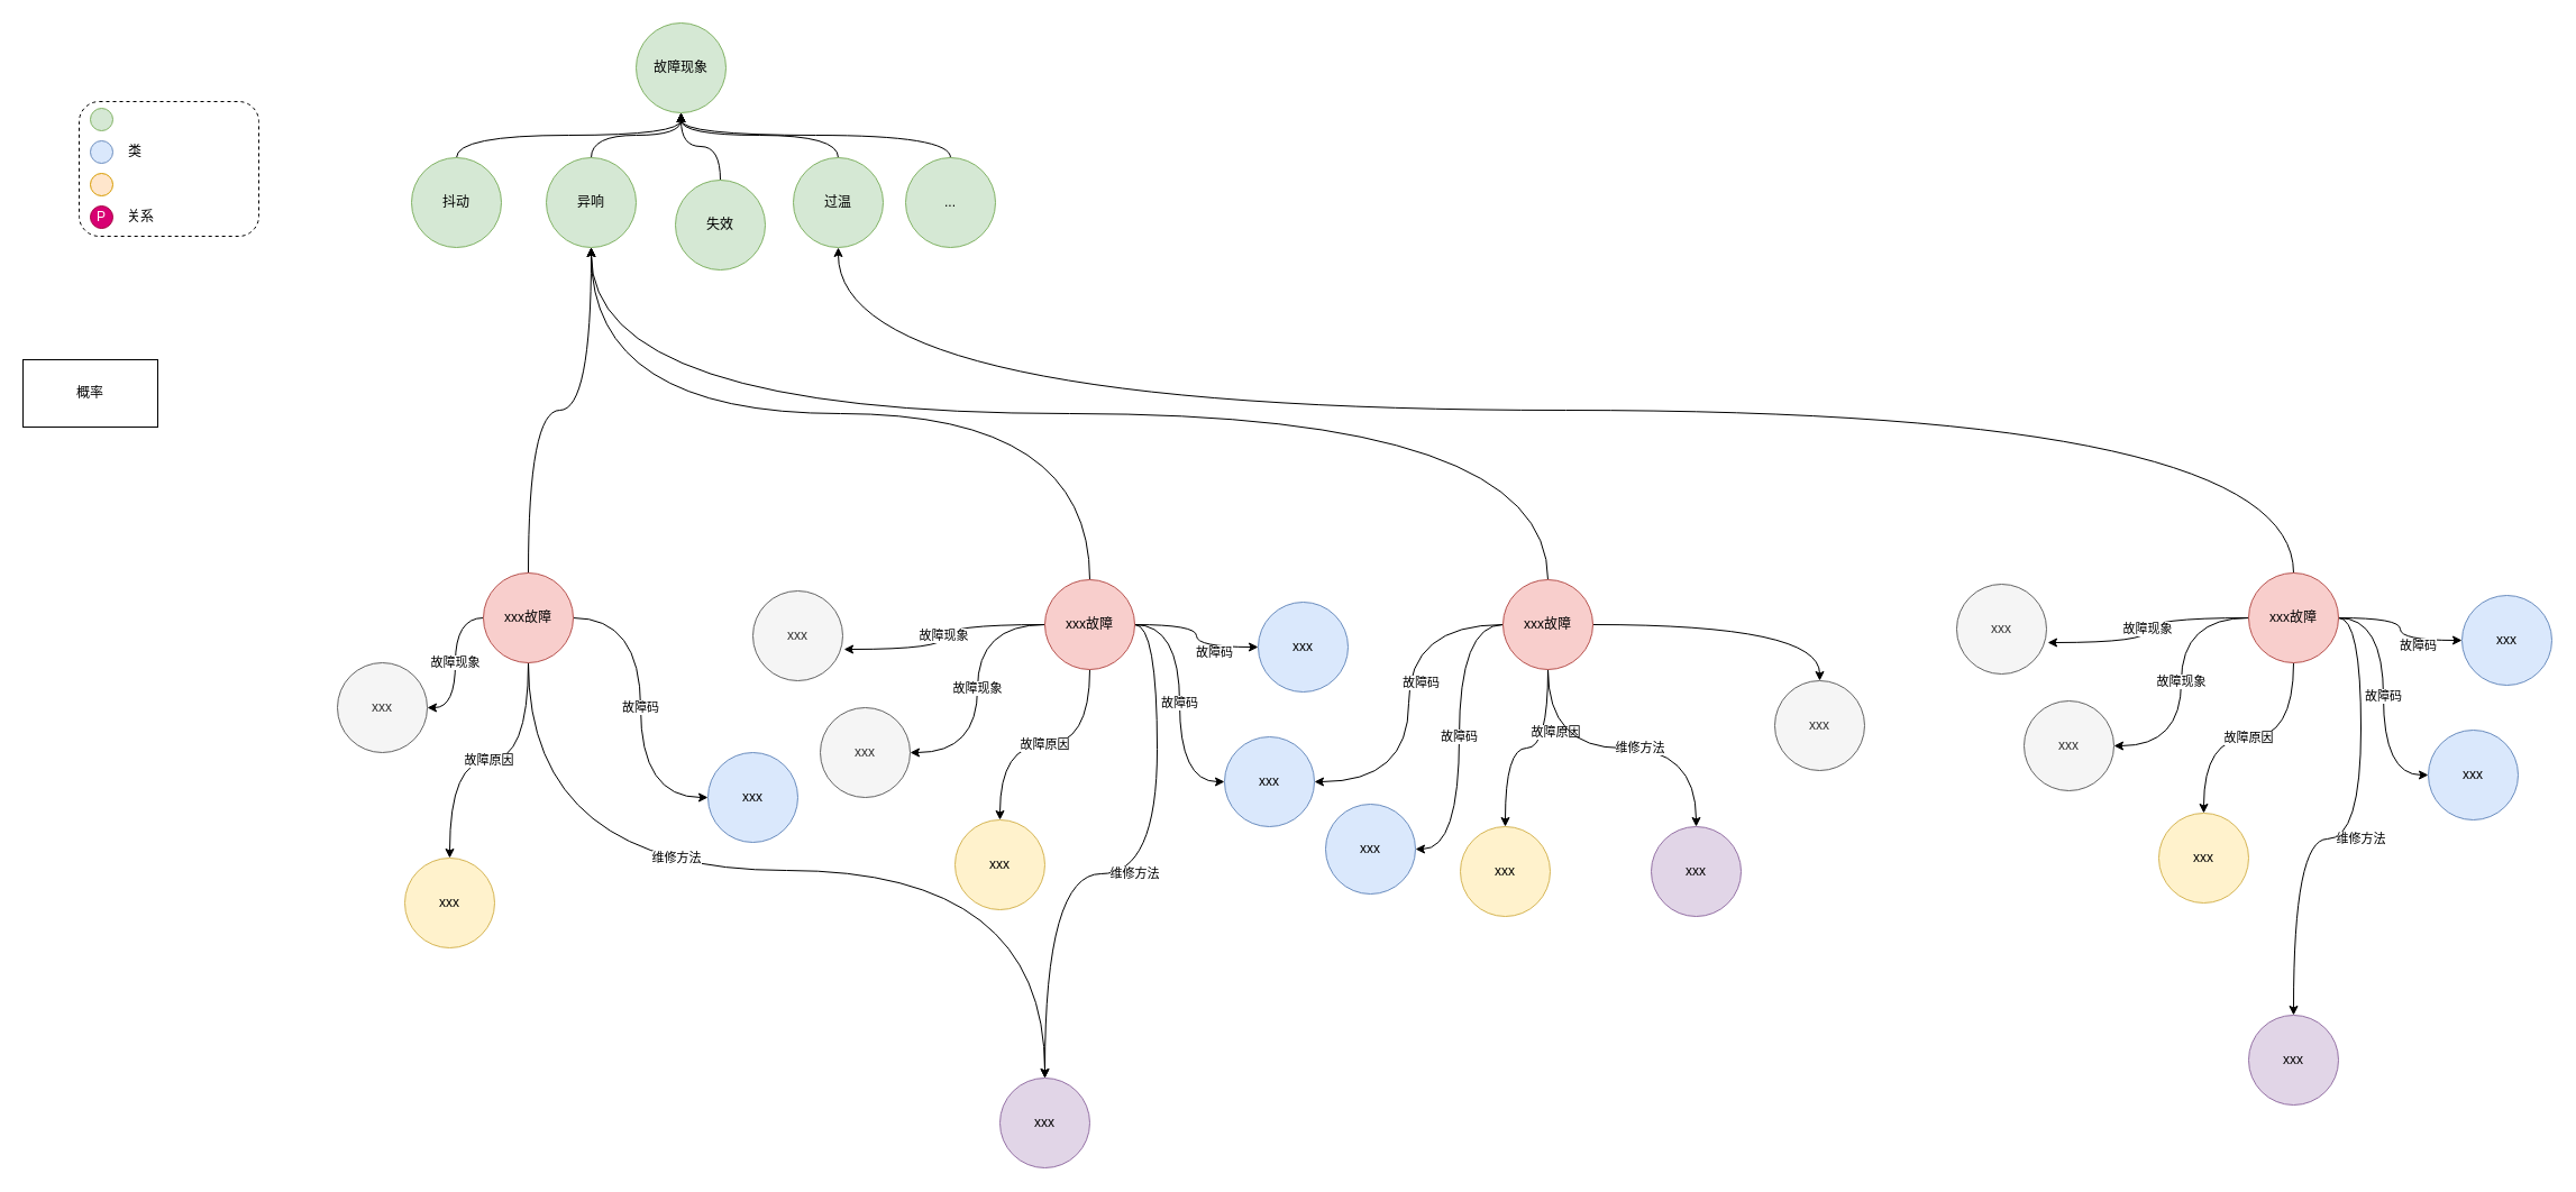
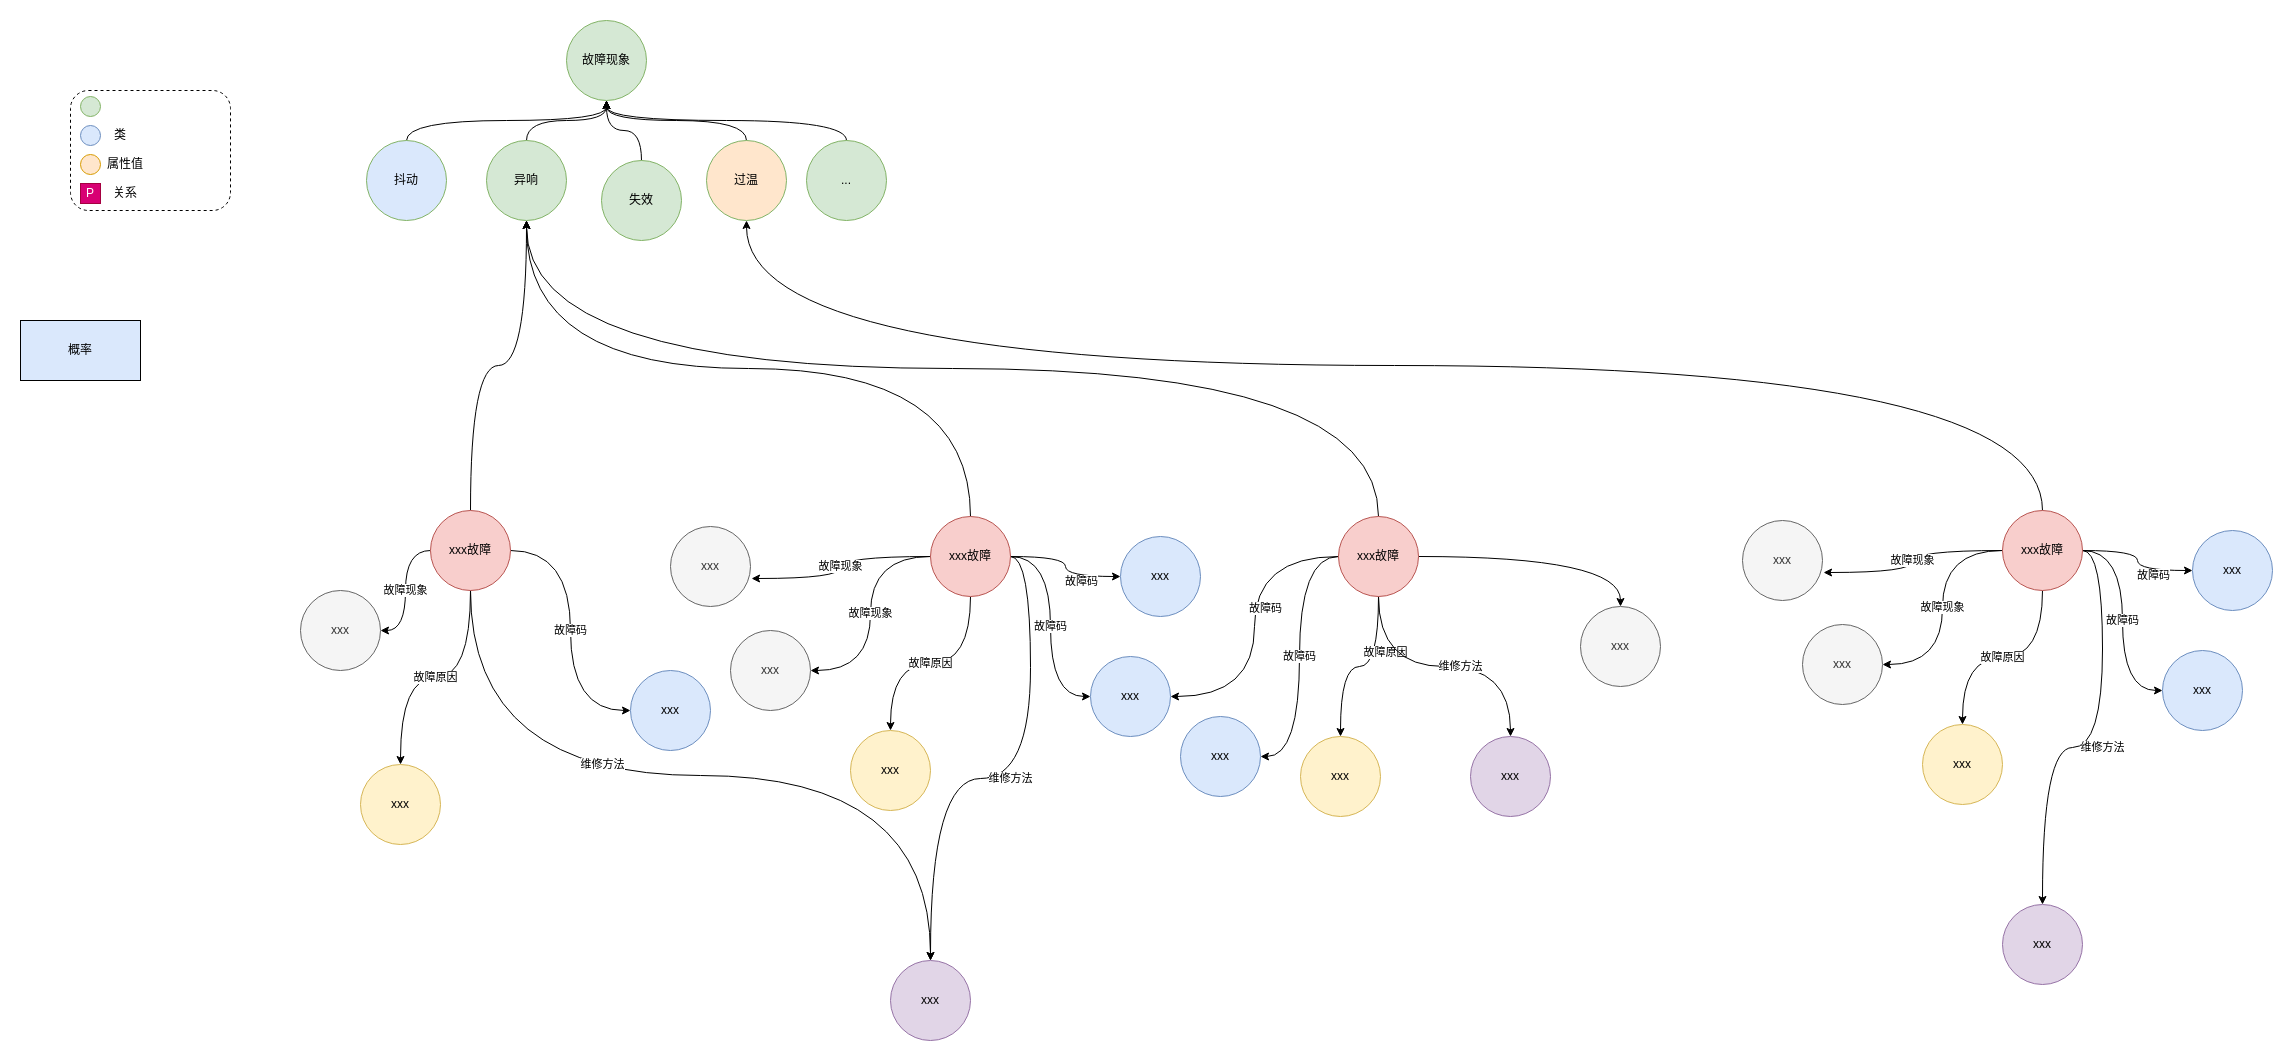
+ <mxCell id="70" value="属性值" style="text;html=1;strokeColor=none;fillColor=none;align=center;verticalAlign=middle;whiteSpace=wrap;rounded=0;" vertex="1" parent="1"><mxGeometry x="105" y="154" width="40" height="20" as="geometry" /></mxCell>
- <mxCell id="4" value="抖动" style="ellipse;whiteSpace=wrap;html=1;aspect=fixed;fillColor=#d5e8d4;strokeColor=#82b366;" parent="1" vertex="1"><mxGeometry x="366" y="140" width="80" height="80" as="geometry" /></mxCell>
+ <mxCell id="4" value="抖动" style="ellipse;whiteSpace=wrap;html=1;aspect=fixed;fillColor=#dae8fc;strokeColor=#82b366;" parent="1" vertex="1"><mxGeometry x="366" y="140" width="80" height="80" as="geometry" /></mxCell>
- <mxCell id="10" value="过温" style="ellipse;whiteSpace=wrap;html=1;aspect=fixed;fillColor=#d5e8d4;strokeColor=#82b366;" parent="1" vertex="1"><mxGeometry x="706" y="140" width="80" height="80" as="geometry" /></mxCell>
+ <mxCell id="10" value="过温" style="ellipse;whiteSpace=wrap;html=1;aspect=fixed;fillColor=#ffe6cc;strokeColor=#82b366;" parent="1" vertex="1"><mxGeometry x="706" y="140" width="80" height="80" as="geometry" /></mxCell>
- <mxCell id="73" value="P" style="ellipse;whiteSpace=wrap;html=1;aspect=fixed;fillColor=#d80073;strokeColor=#A50040;fontColor=#ffffff;" vertex="1" parent="1"><mxGeometry x="80" y="183" width="20" height="20" as="geometry" /></mxCell>
+ <mxCell id="73" value="P" style="whiteSpace=wrap;html=1;aspect=fixed;fillColor=#d80073;strokeColor=#A50040;fontColor=#ffffff;rounded=0;" vertex="1" parent="1"><mxGeometry x="80" y="183" width="20" height="20" as="geometry" /></mxCell>
- <mxCell id="75" value="概率" style="rounded=0;whiteSpace=wrap;html=1;" vertex="1" parent="1"><mxGeometry x="20" y="320" width="120" height="60" as="geometry" /></mxCell>
+ <mxCell id="75" value="概率" style="rounded=0;whiteSpace=wrap;html=1;fillColor=#dae8fc;" vertex="1" parent="1"><mxGeometry x="20" y="320" width="120" height="60" as="geometry" /></mxCell>
